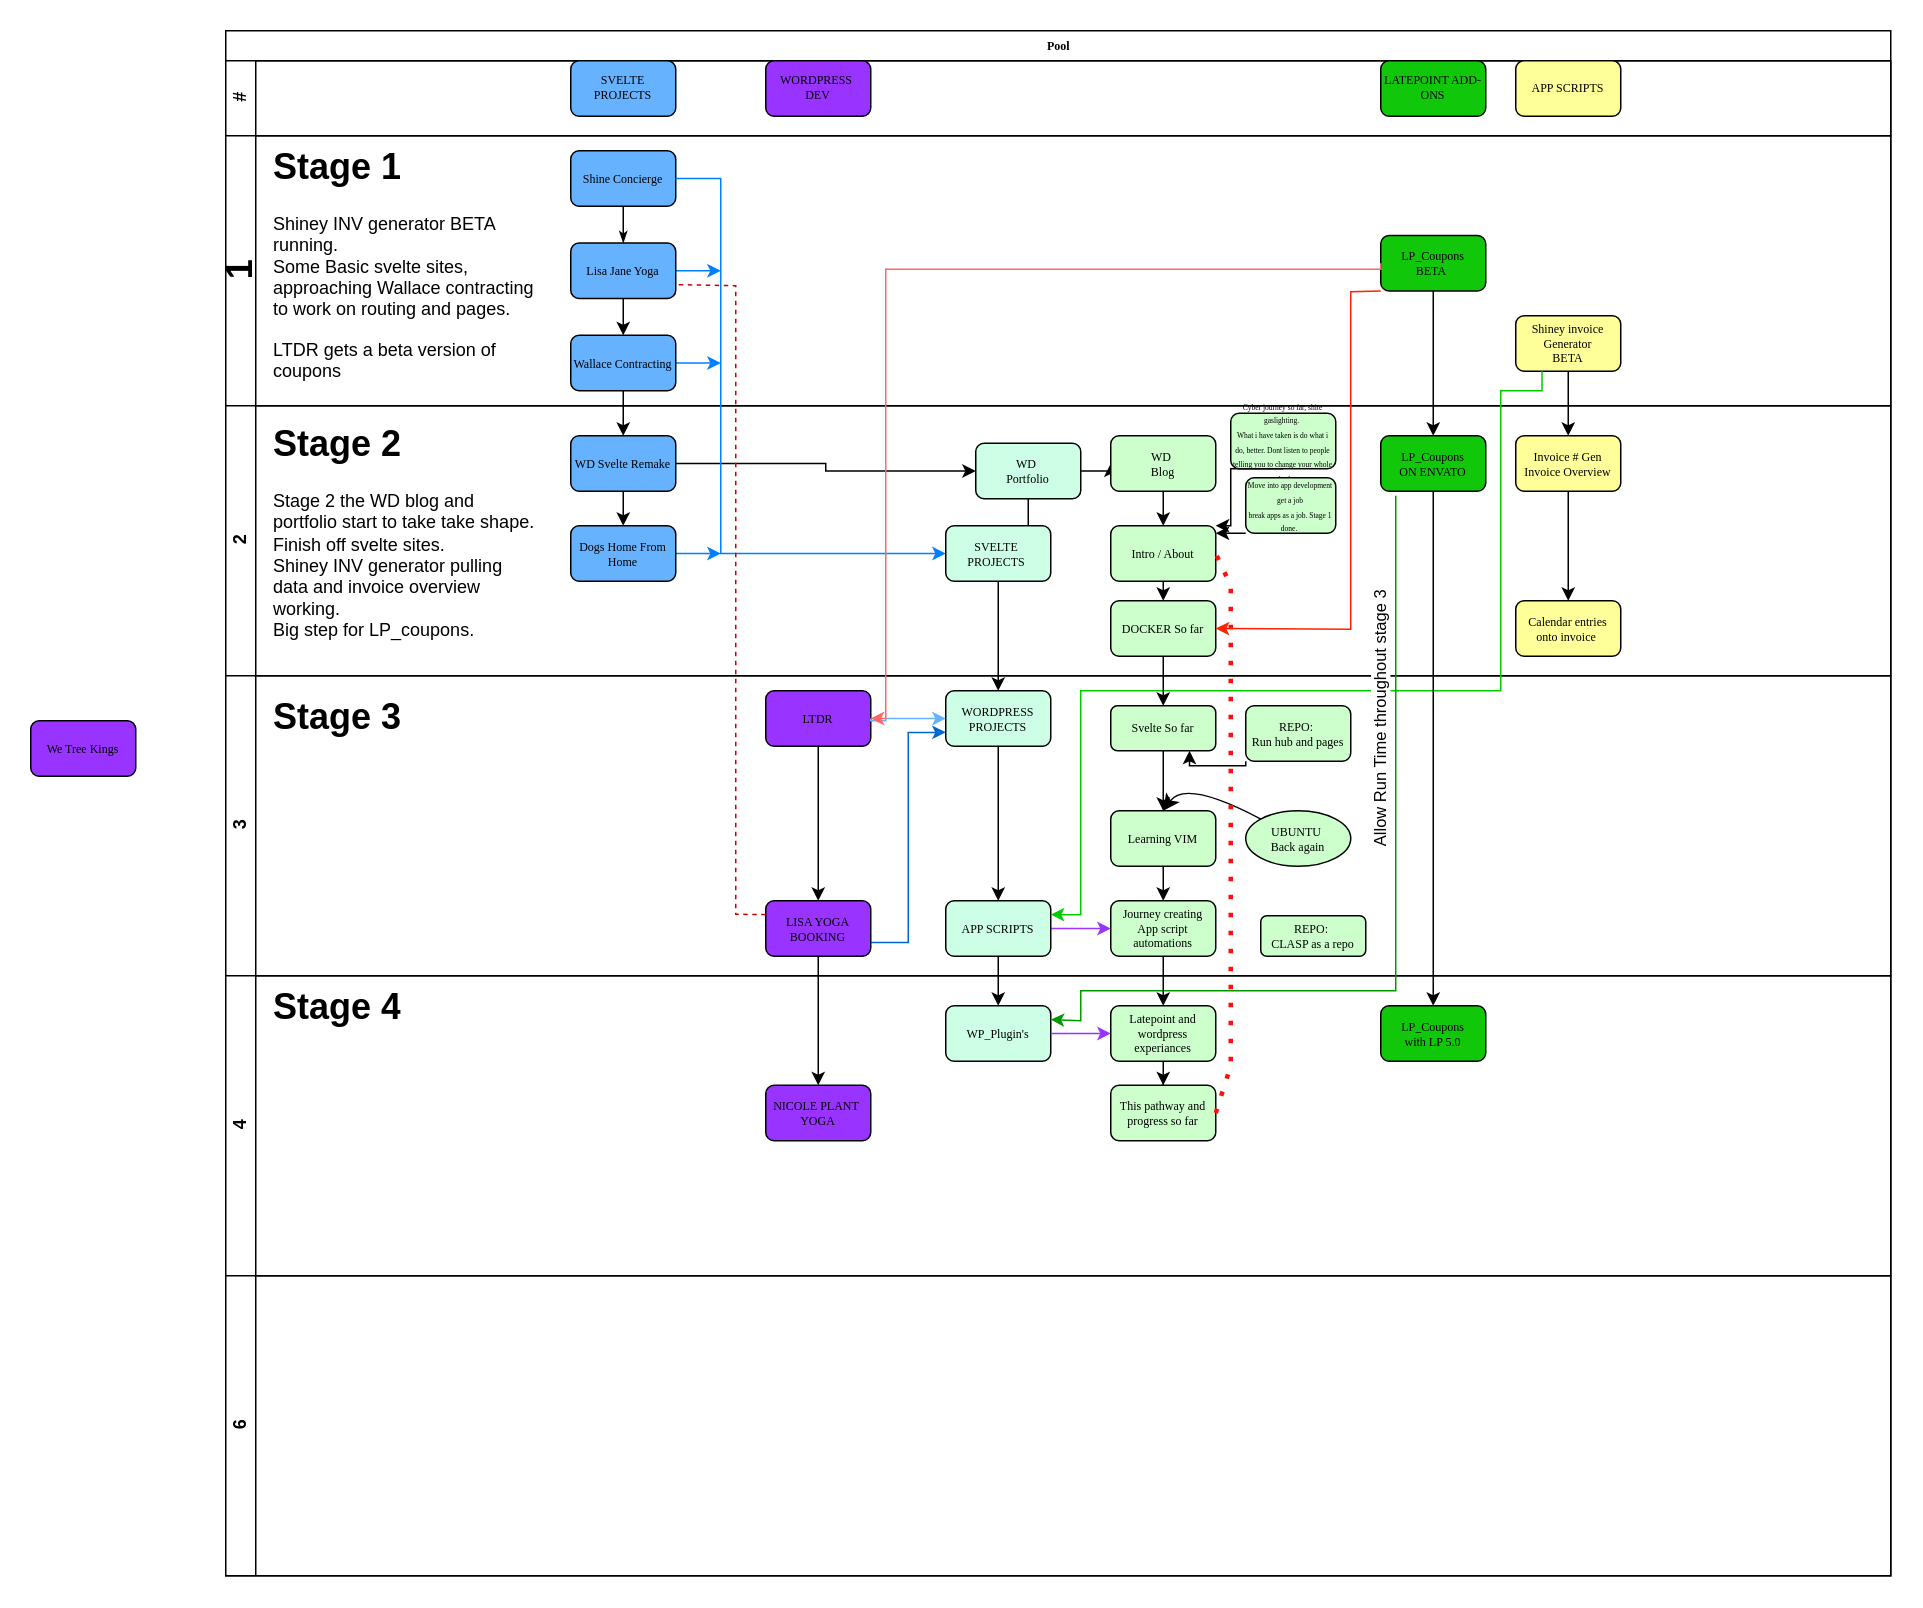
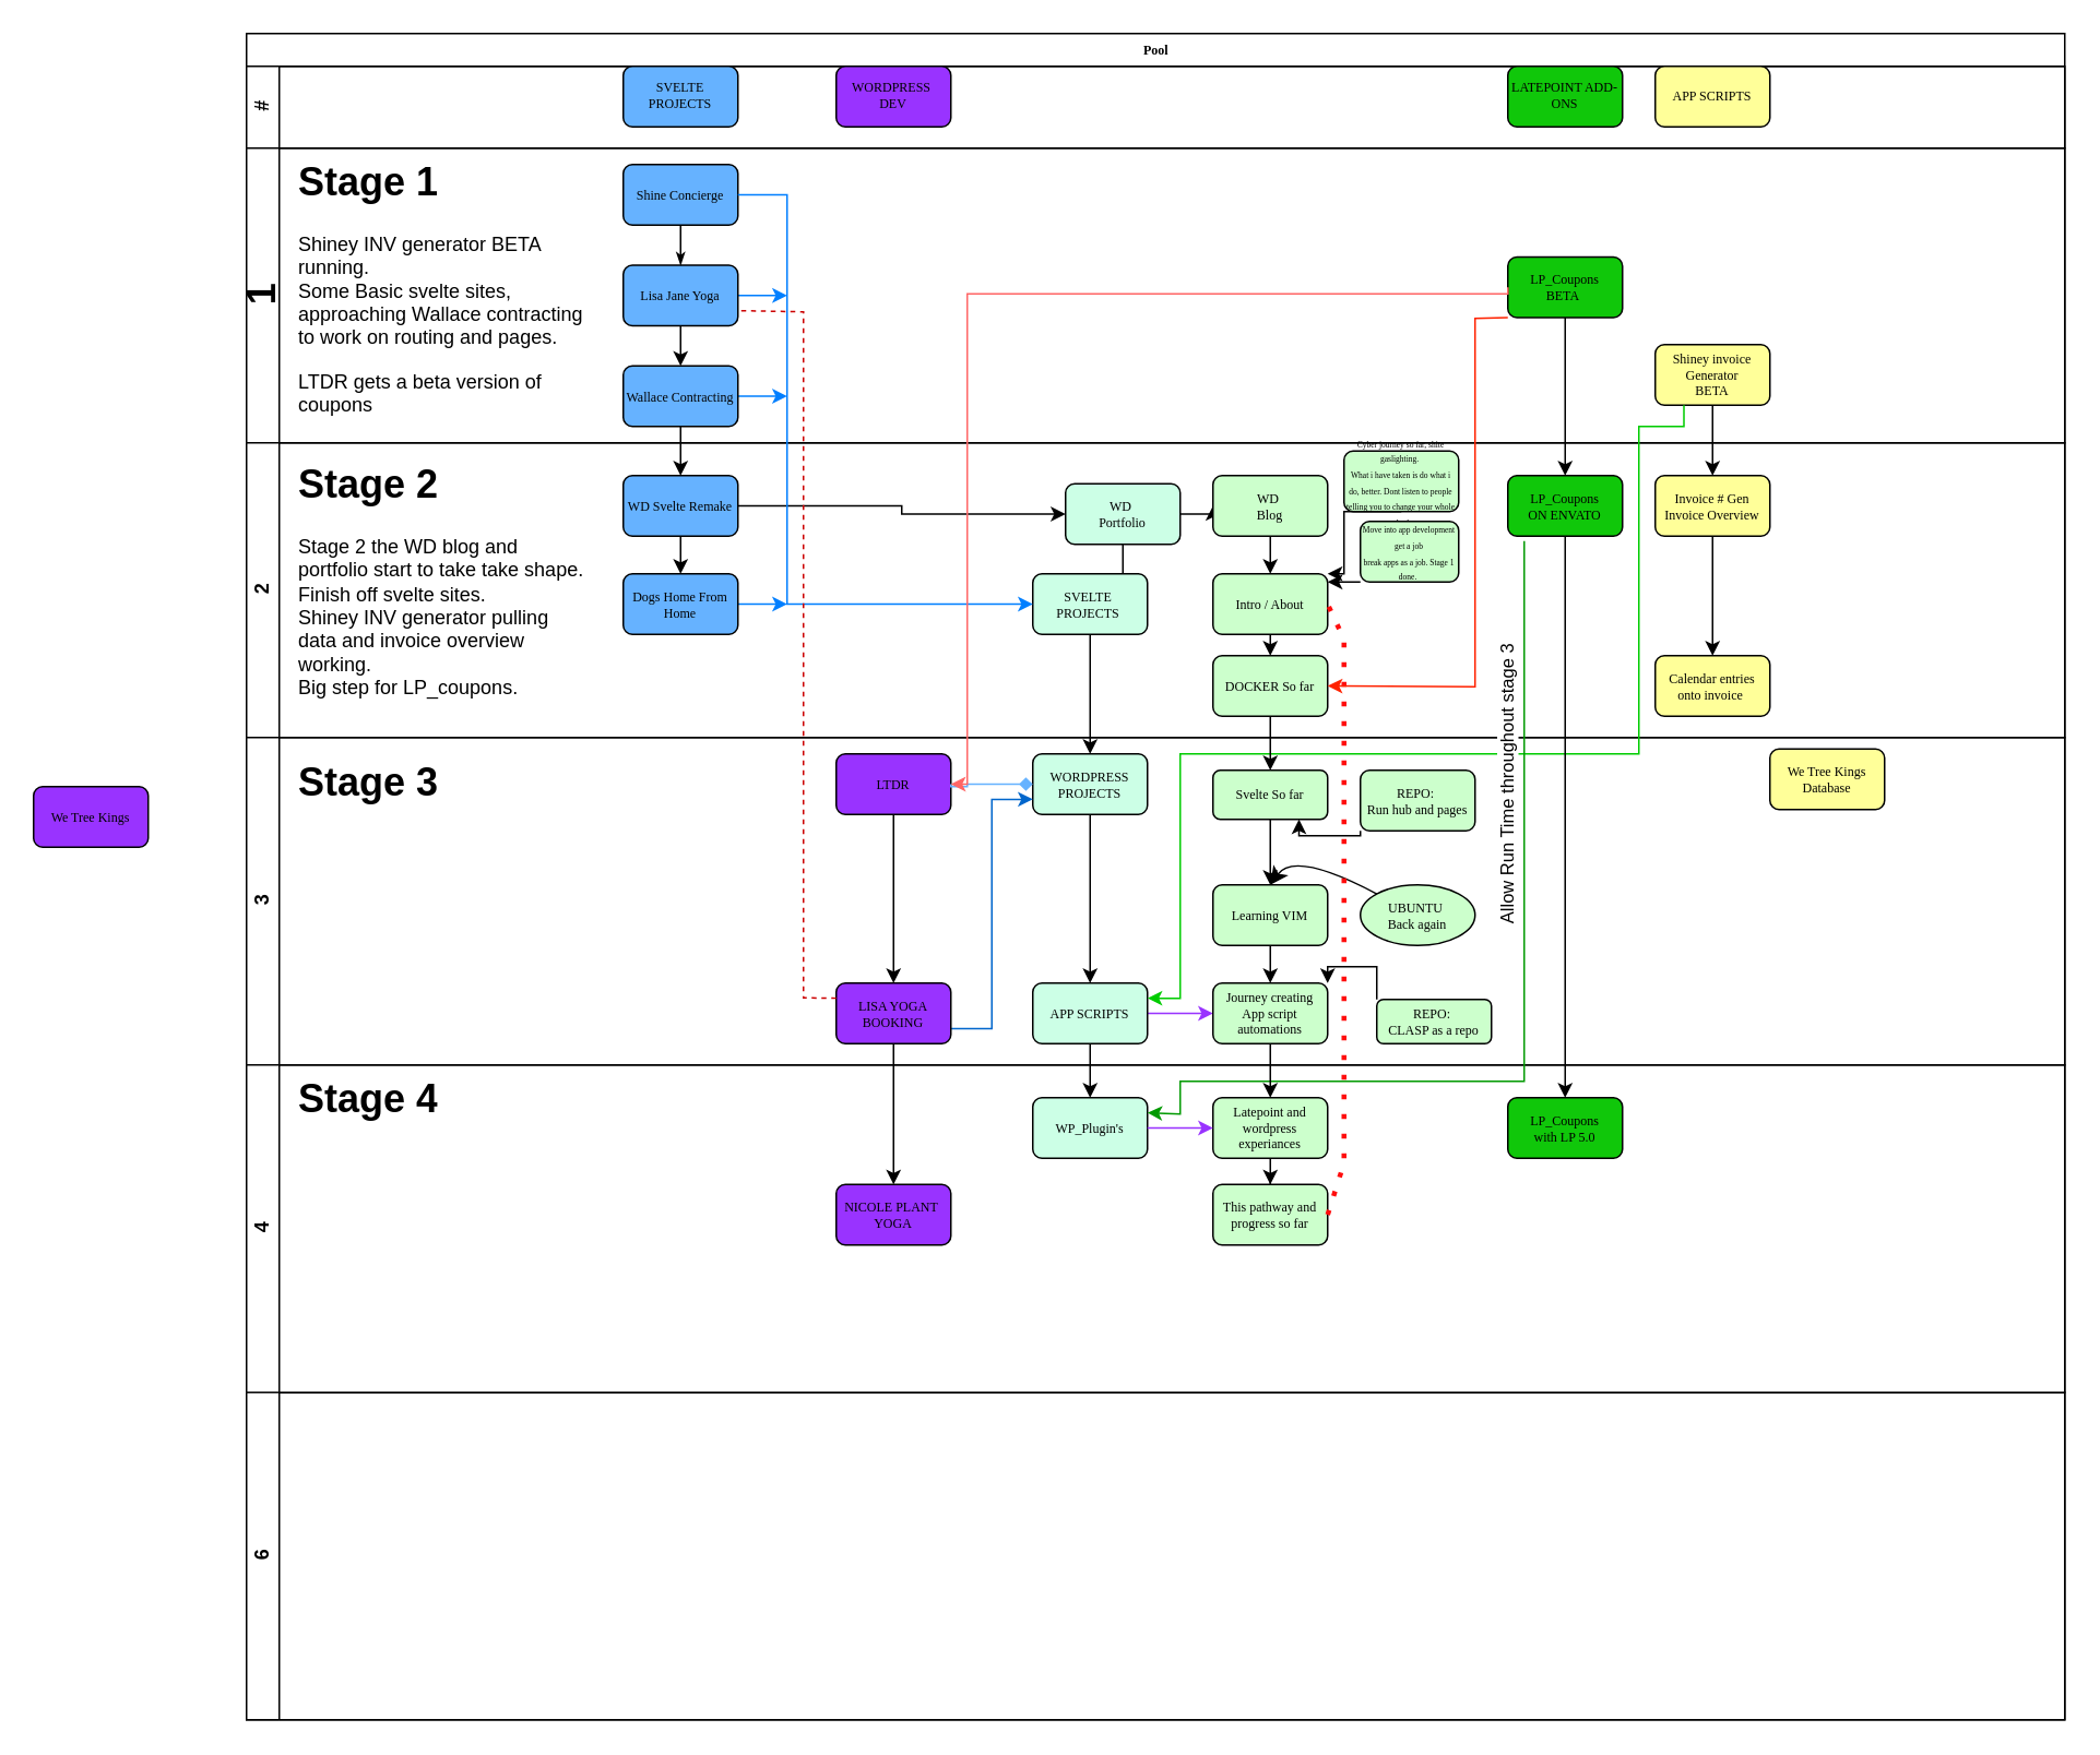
+ <mxCell id="58" value="We Tree Kings&lt;br&gt;Database" style="rounded=1;whiteSpace=wrap;html=1;shadow=0;labelBackgroundColor=none;strokeWidth=1;fontFamily=Verdana;fontSize=8;align=center;fillColor=#FFFF99;" parent="45" vertex="1"><mxGeometry x="930" y="7" width="70" height="37" as="geometry" /></mxCell>
- <mxCell id="57" style="edgeStyle=orthogonalEdgeStyle;rounded=0;orthogonalLoop=1;jettySize=auto;html=1;entryX=0;entryY=0.5;entryDx=0;entryDy=0;strokeColor=#66B2FF;exitX=1;exitY=0.5;exitDx=0;exitDy=0;" parent="45" source="55" target="48" edge="1"><mxGeometry relative="1" as="geometry"><mxPoint x="430" y="-261" as="sourcePoint" /><Array as="points"><mxPoint x="430" y="30" /><mxPoint x="440" y="30" /><mxPoint x="440" y="29" /></Array></mxGeometry></mxCell>
+ <mxCell id="57" style="edgeStyle=orthogonalEdgeStyle;rounded=0;orthogonalLoop=1;jettySize=auto;html=1;entryX=0;entryY=0.5;entryDx=0;entryDy=0;strokeColor=#66B2FF;exitX=1;exitY=0.5;exitDx=0;exitDy=0;endArrow=diamond;" parent="45" source="55" target="48" edge="1"><mxGeometry relative="1" as="geometry"><mxPoint x="430" y="-261" as="sourcePoint" /><Array as="points"><mxPoint x="430" y="30" /><mxPoint x="440" y="30" /><mxPoint x="440" y="29" /></Array></mxGeometry></mxCell>
+ <mxCell id="67" style="edgeStyle=orthogonalEdgeStyle;rounded=0;orthogonalLoop=1;jettySize=auto;html=1;exitX=0;exitY=0;exitDx=0;exitDy=0;entryX=1;entryY=0;entryDx=0;entryDy=0;" edge="1" parent="45" source="68" target="53"><mxGeometry relative="1" as="geometry"><Array as="points"><mxPoint x="690" y="140" /><mxPoint x="660" y="140" /></Array></mxGeometry></mxCell>
